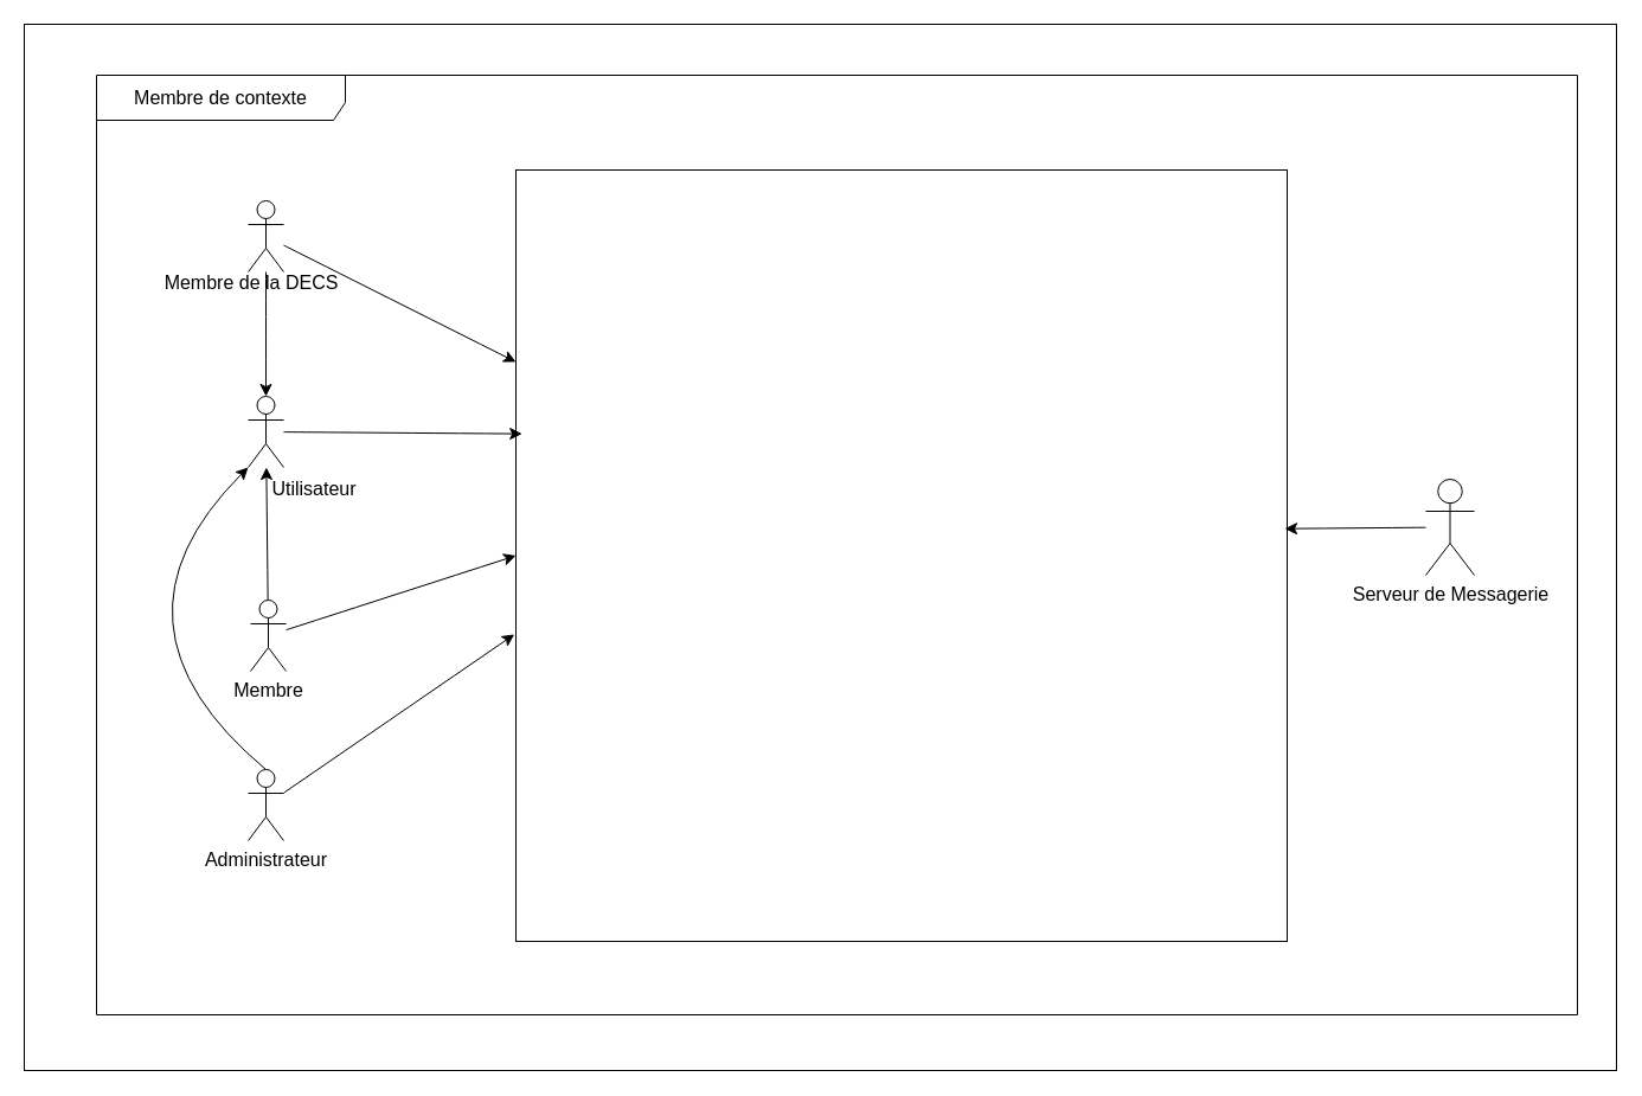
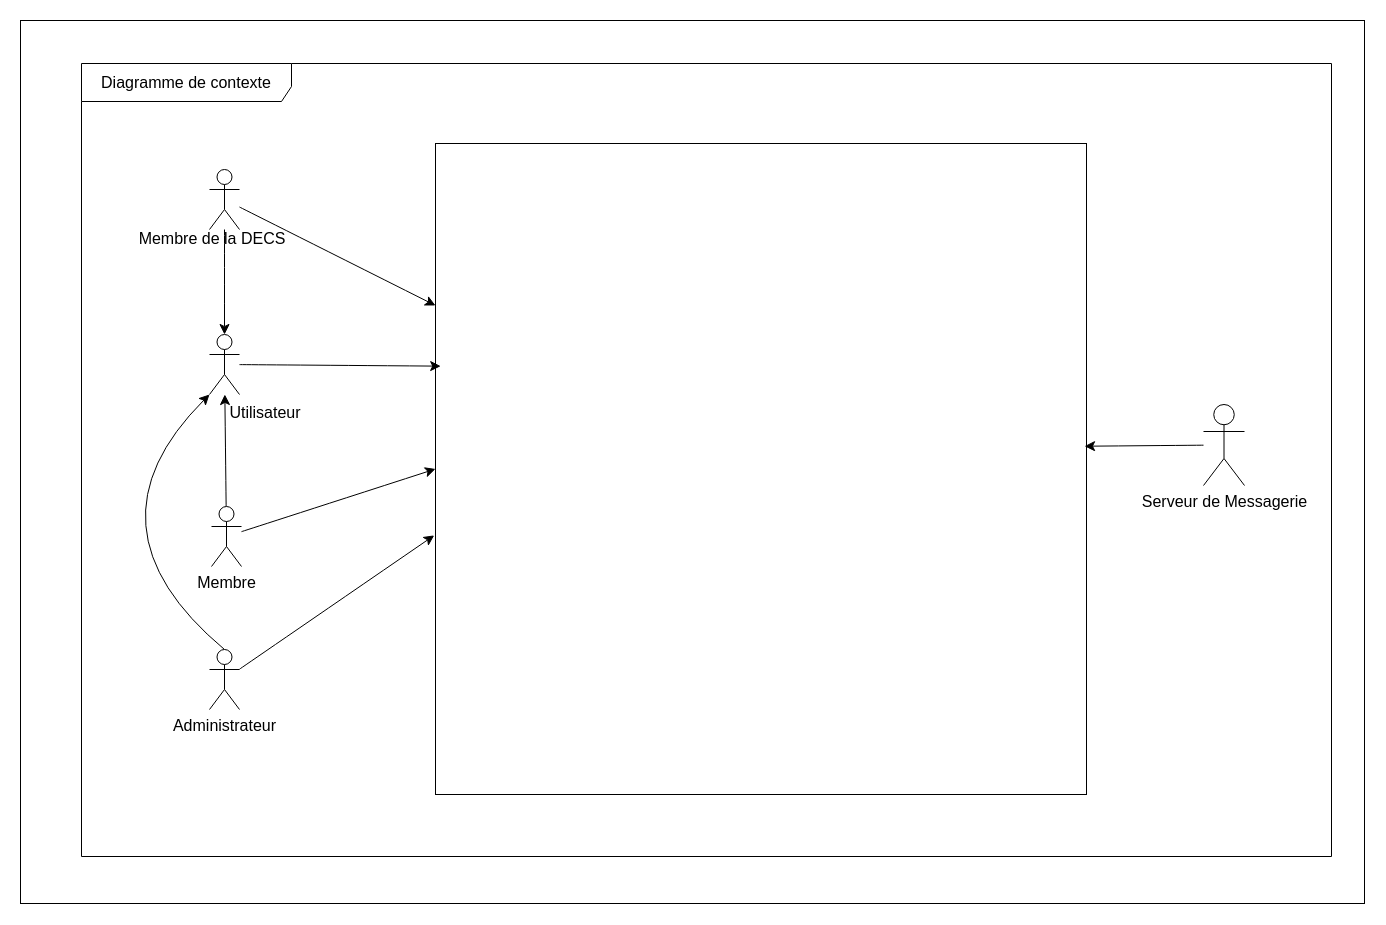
- <mxCell id="18" value="&lt;font style=&quot;font-size: 16px;&quot;&gt;Membre de contexte&lt;/font&gt;" style="shape=umlFrame;whiteSpace=wrap;html=1;pointerEvents=0;recursiveResize=0;container=1;collapsible=0;width=210;height=38;" parent="1" vertex="1"><mxGeometry x="81" y="63" width="1250" height="793" as="geometry" /></mxCell>
+ <mxCell id="18" value="&lt;font style=&quot;font-size: 16px;&quot;&gt;Diagramme de contexte&lt;/font&gt;" style="shape=umlFrame;whiteSpace=wrap;html=1;pointerEvents=0;recursiveResize=0;container=1;collapsible=0;width=210;height=38;" parent="1" vertex="1"><mxGeometry x="81" y="63" width="1250" height="793" as="geometry" /></mxCell>
